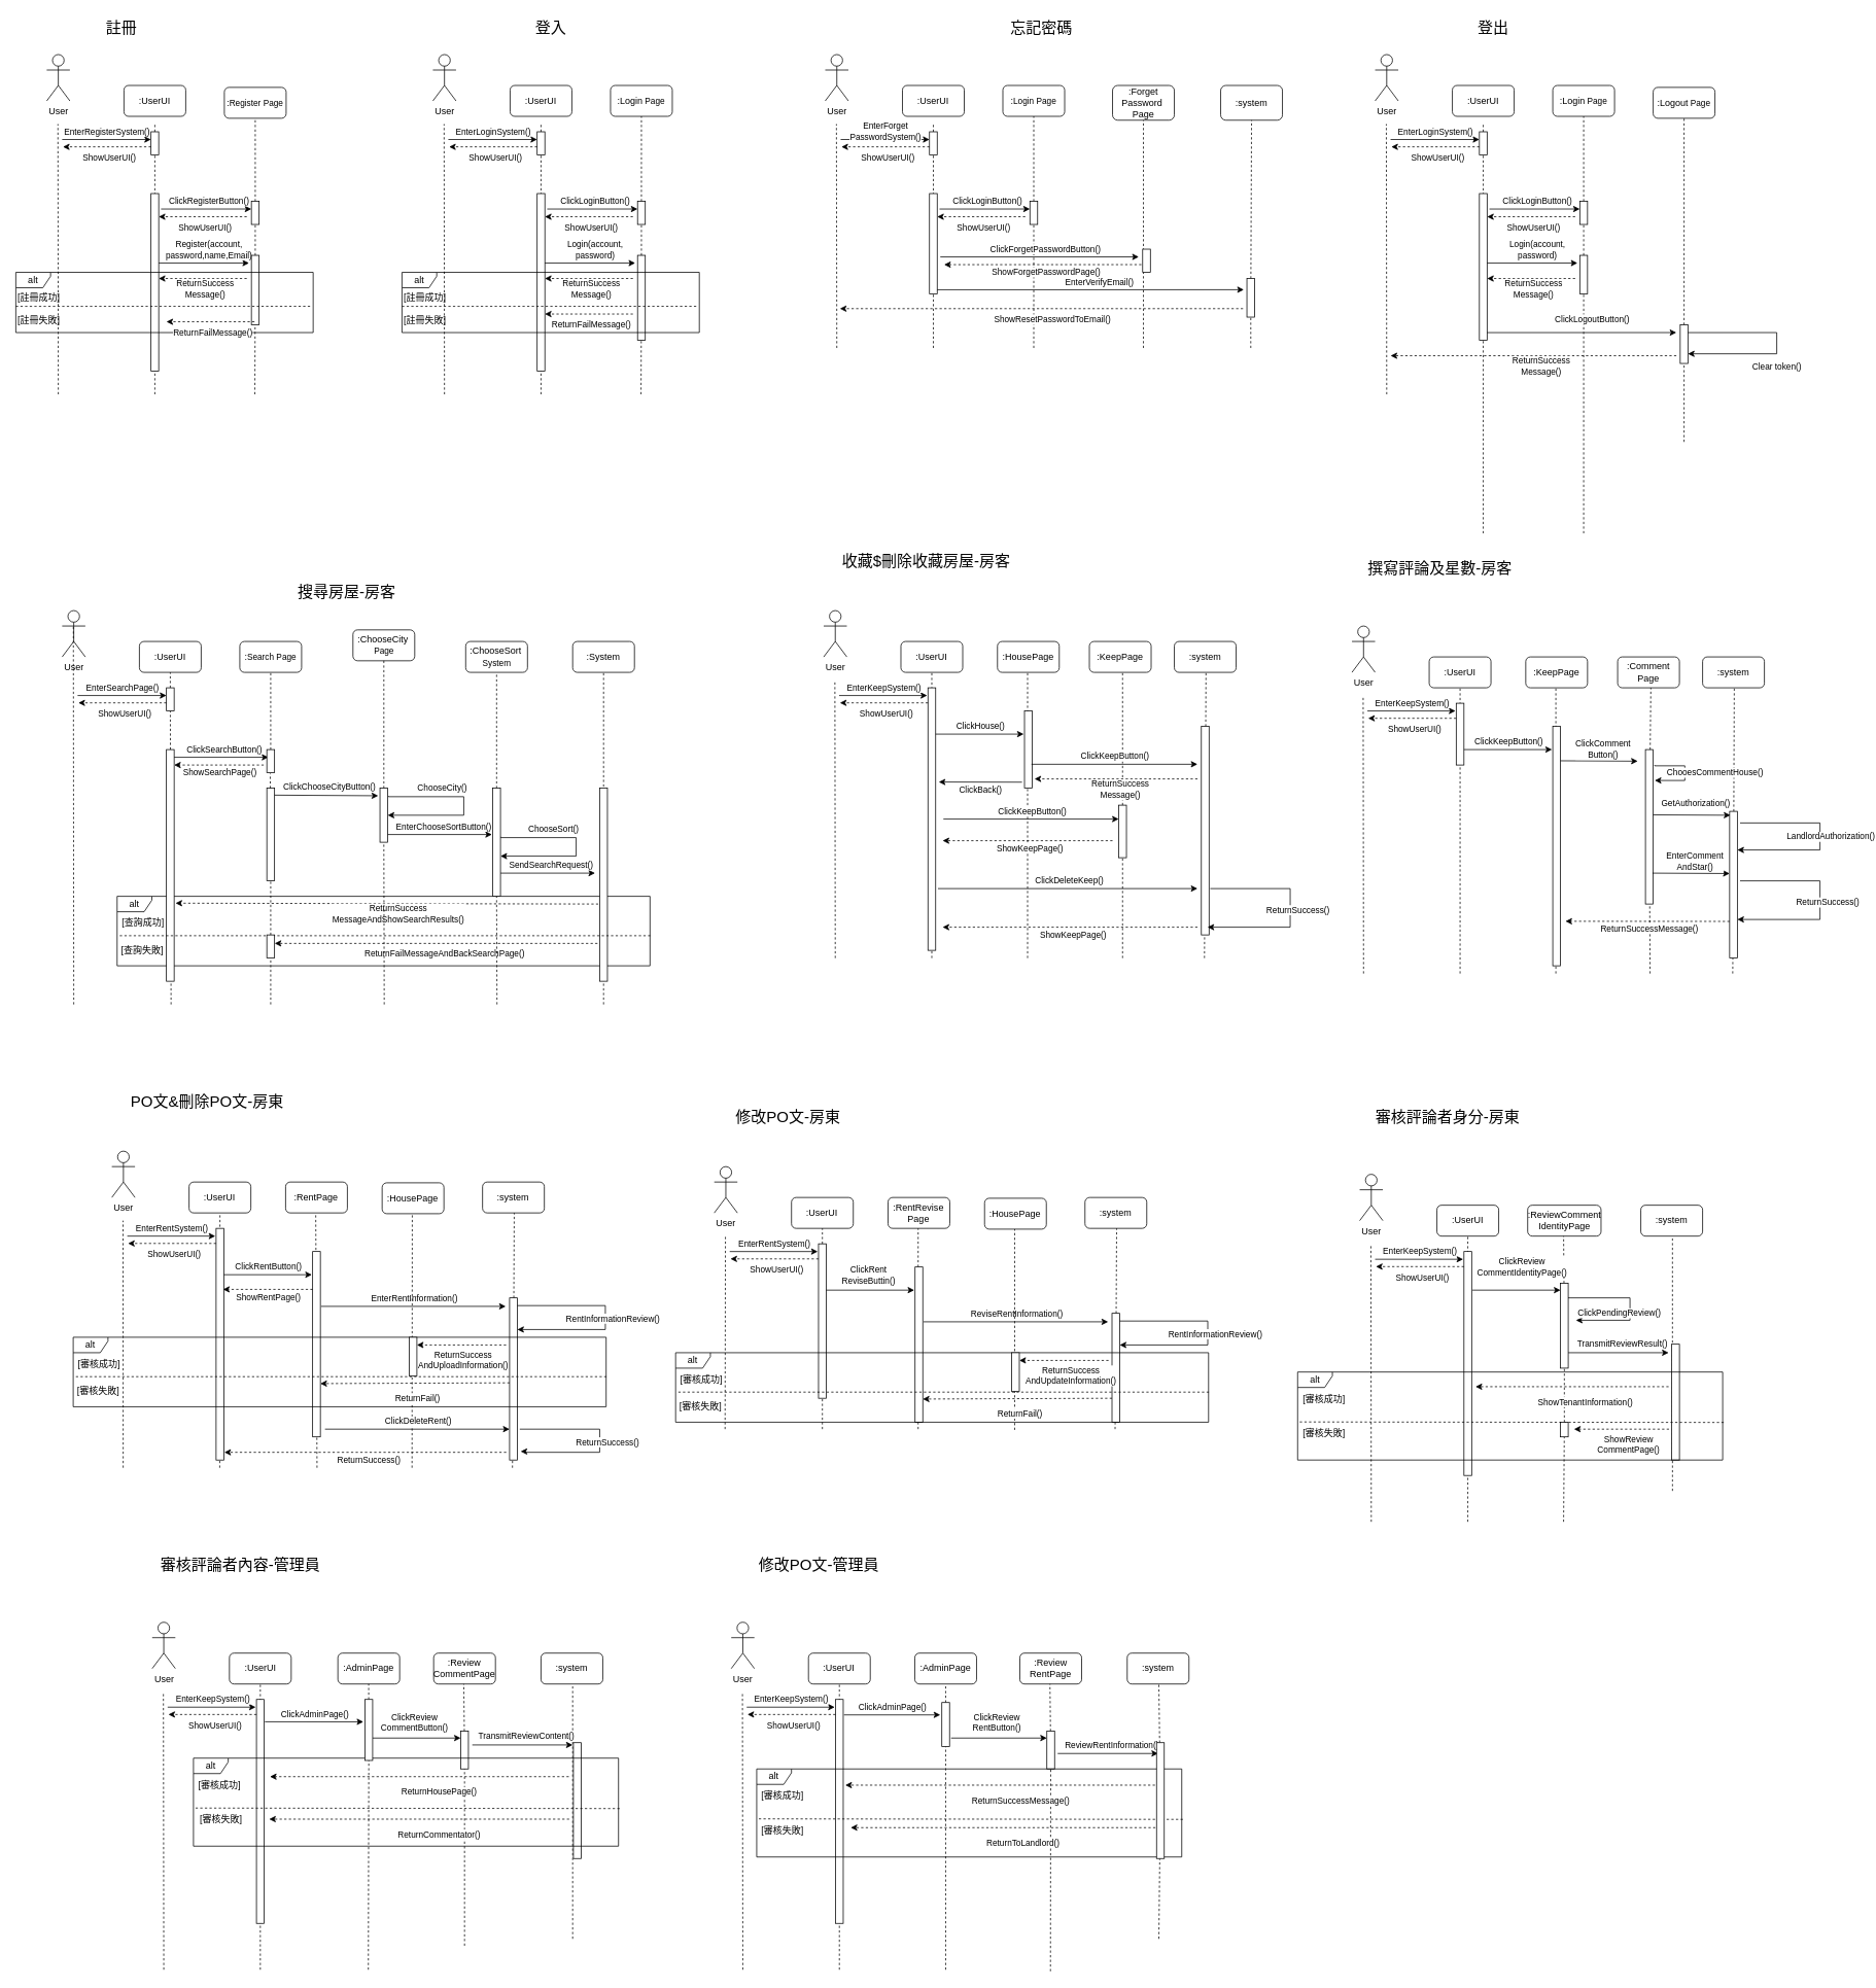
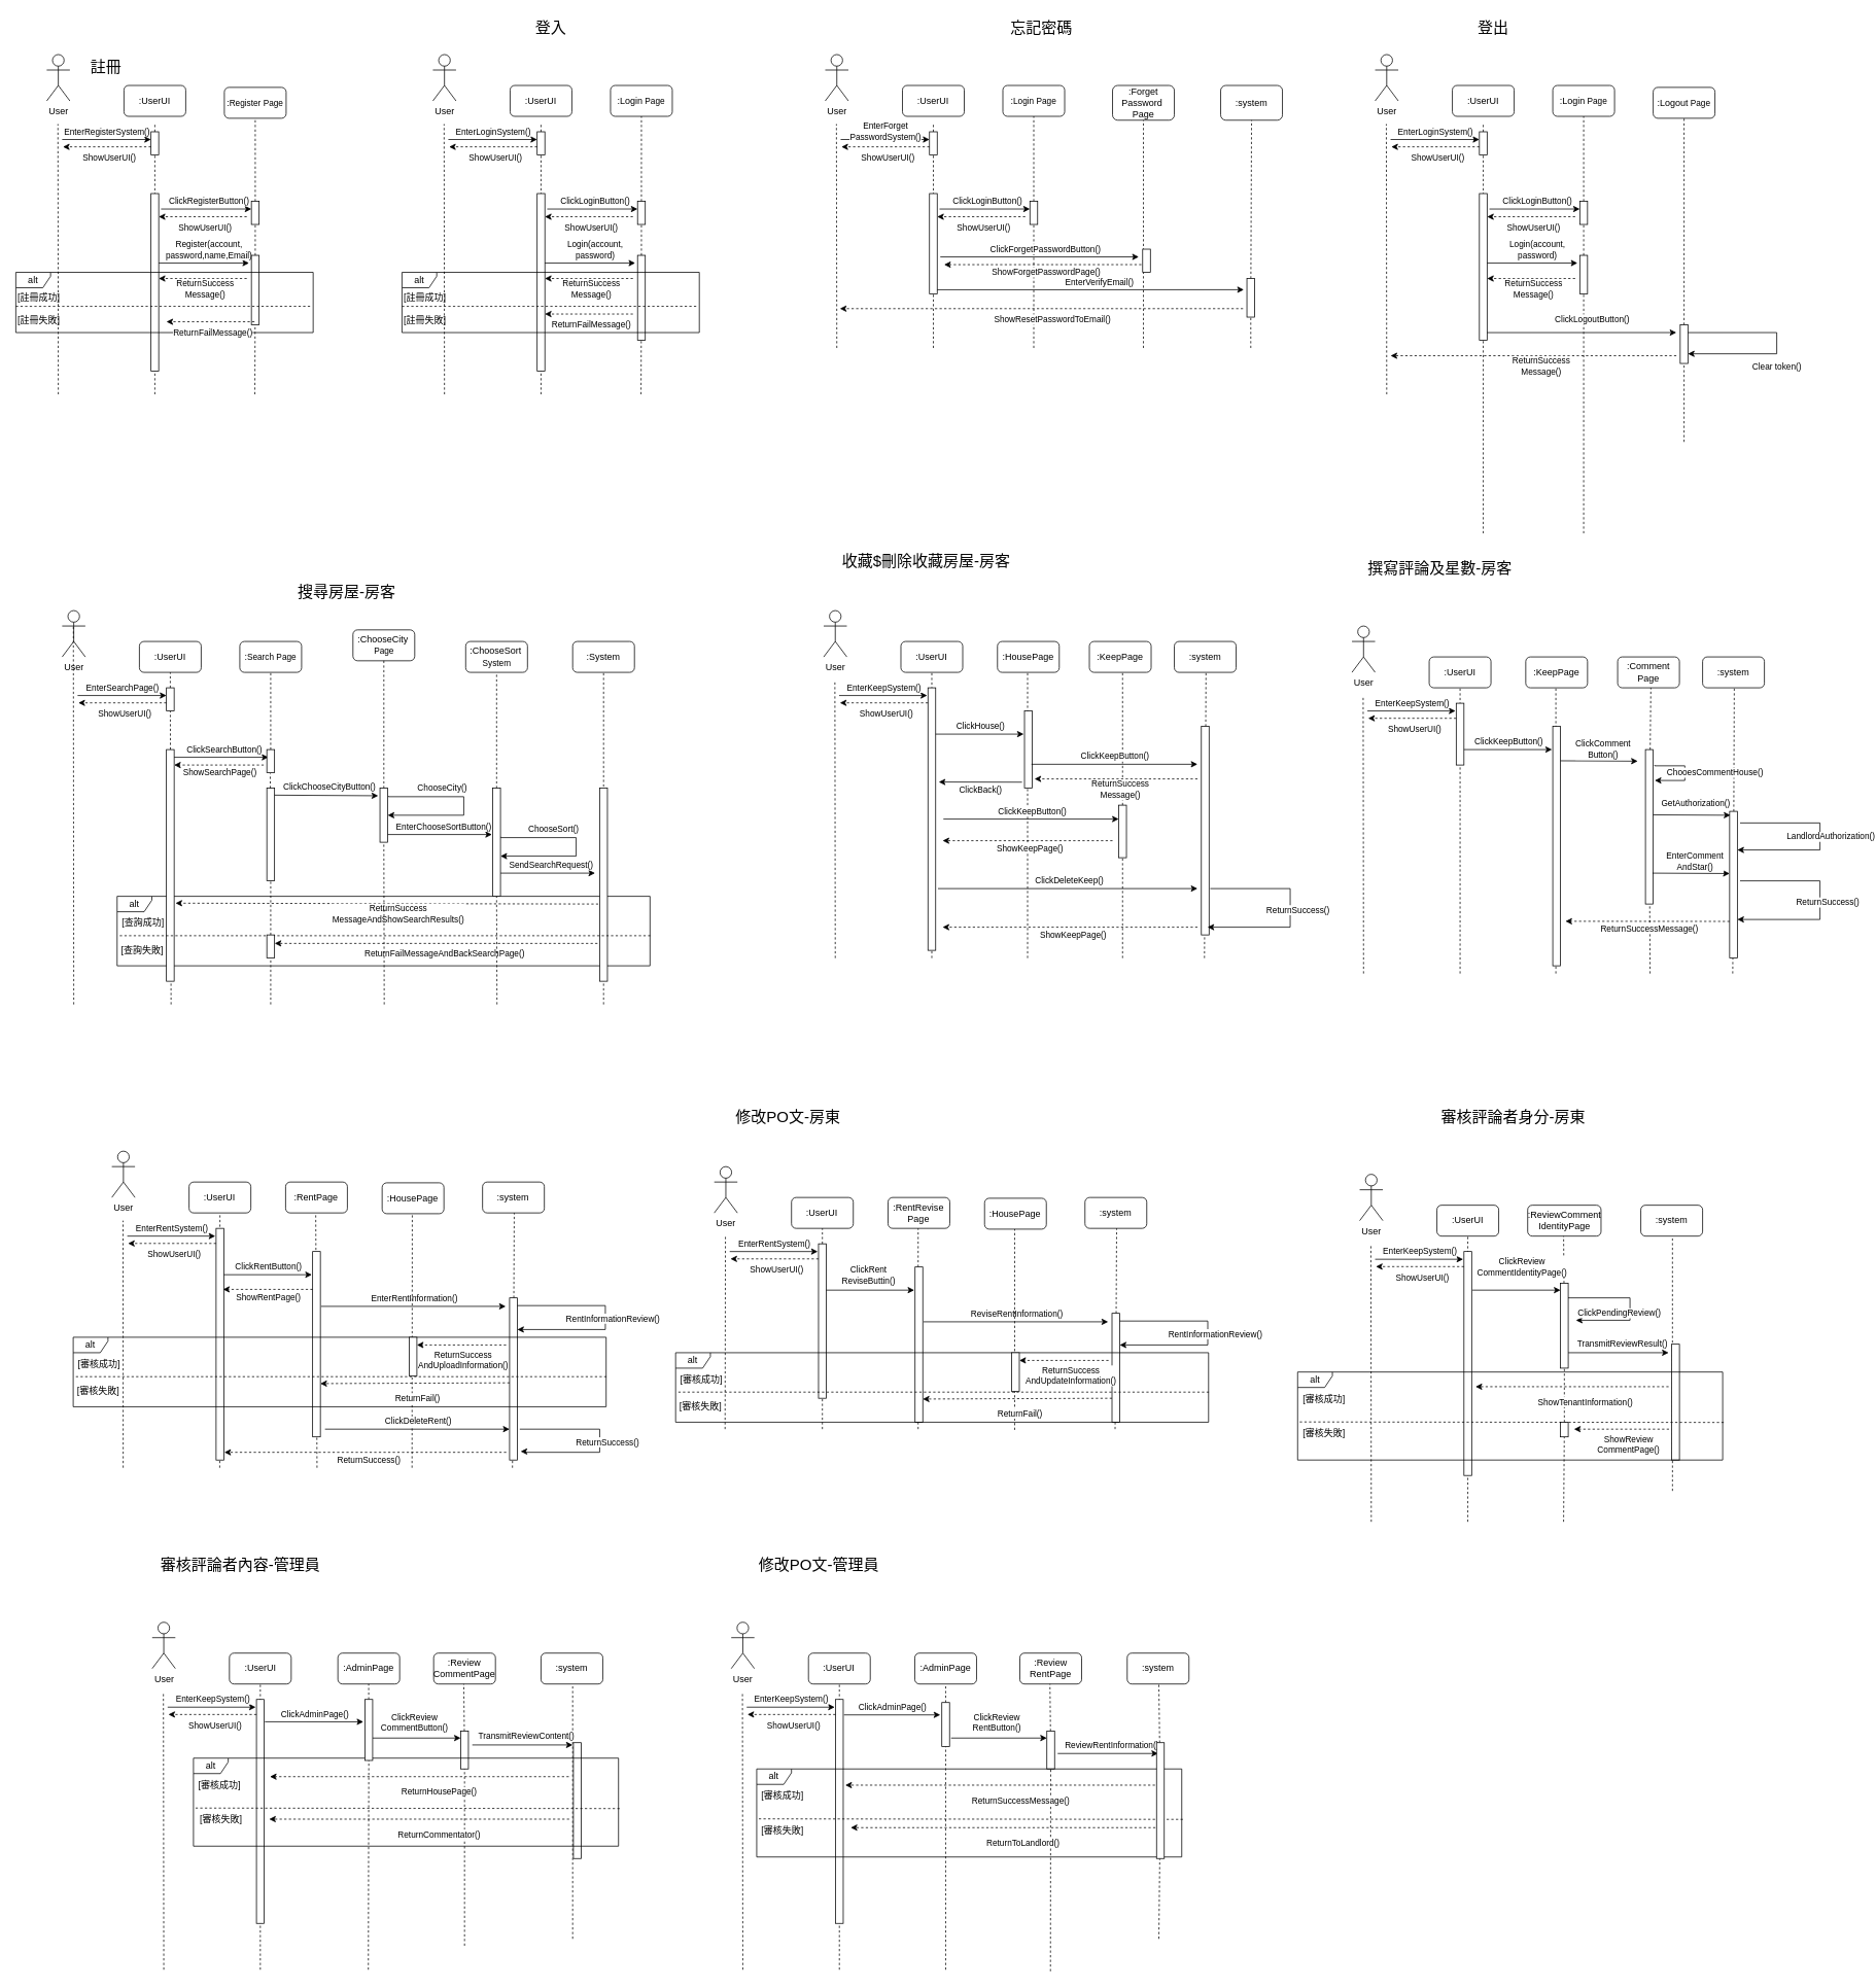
- <mxCell id="95" value="註冊" style="text;html=1;align=center;verticalAlign=middle;whiteSpace=wrap;rounded=0;fontSize=20;" parent="1" vertex="1"><mxGeometry x="134" y="20" width="46" height="30" as="geometry" /></mxCell>
+ <mxCell id="95" value="註冊" style="text;html=1;align=center;verticalAlign=middle;whiteSpace=wrap;rounded=0;fontSize=20;" parent="1" vertex="1"><mxGeometry x="114" y="70" width="46" height="30" as="geometry" /></mxCell>
- <mxCell id="182" value="&lt;span style=&quot;font-size: 20px;&quot;&gt;PO文&amp;amp;刪除PO文-房東&lt;/span&gt;" style="text;html=1;align=center;verticalAlign=middle;whiteSpace=wrap;rounded=0;" parent="1" vertex="1"><mxGeometry x="166.31" y="1410" width="203.69" height="30" as="geometry" /></mxCell>
- <mxCell id="274" value="&lt;span style=&quot;font-size: 20px;&quot;&gt;審核評論者身分-房東&lt;/span&gt;" style="text;html=1;align=center;verticalAlign=middle;whiteSpace=wrap;rounded=0;" parent="1" vertex="1"><mxGeometry x="1763" y="1430" width="222" height="30" as="geometry" /></mxCell>
+ <mxCell id="274" value="&lt;span style=&quot;font-size: 20px;&quot;&gt;審核評論者身分-房東&lt;/span&gt;" style="text;html=1;align=center;verticalAlign=middle;whiteSpace=wrap;rounded=0;" parent="1" vertex="1"><mxGeometry x="1848" y="1430" width="222" height="30" as="geometry" /></mxCell>
